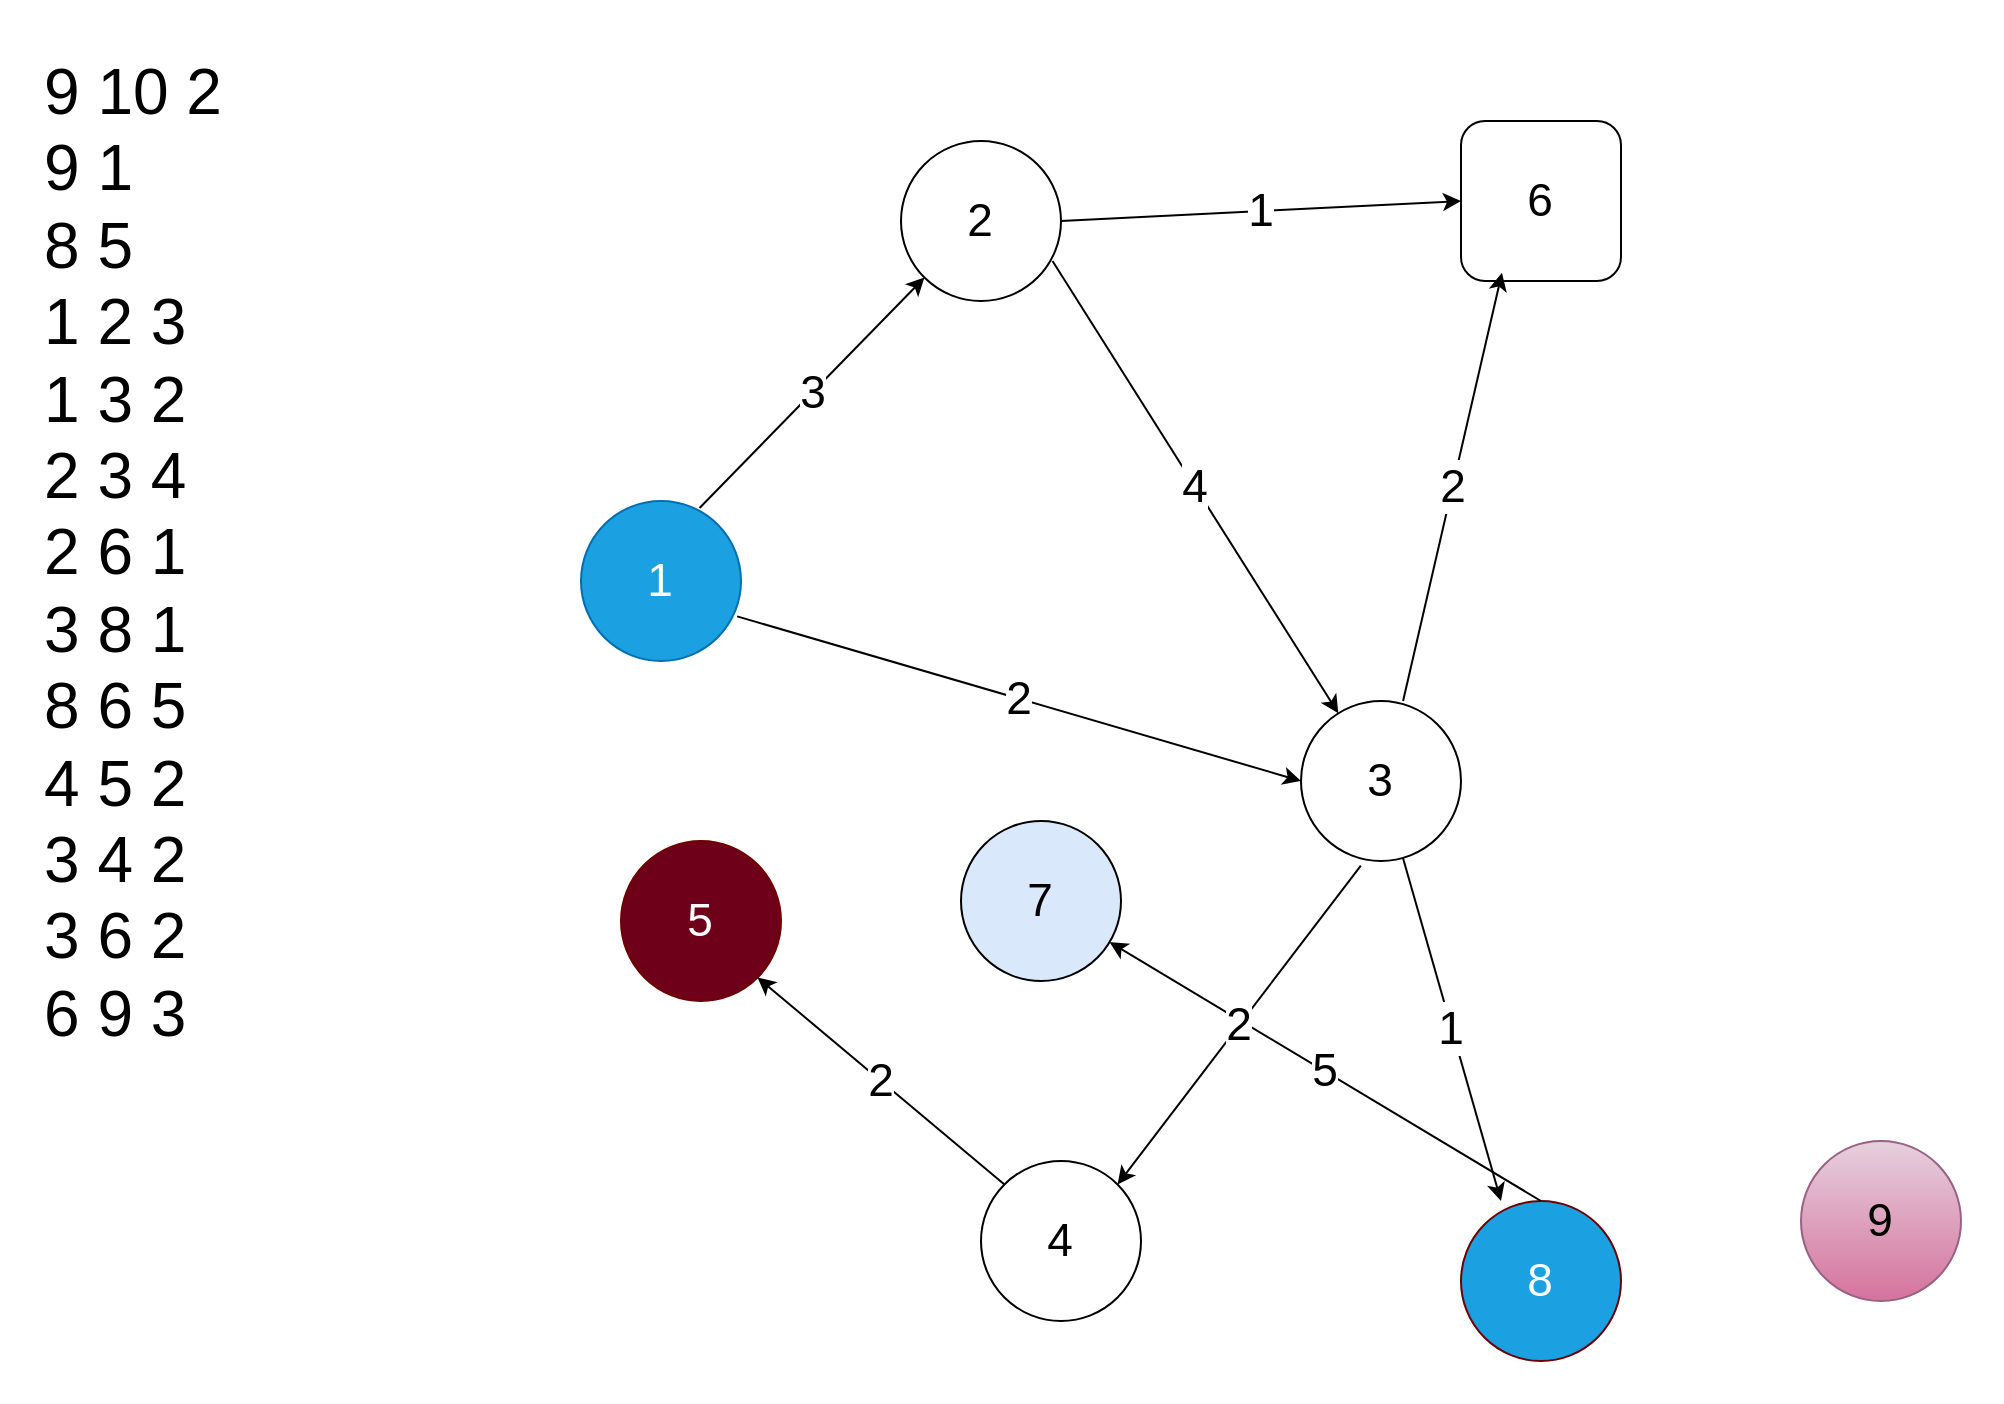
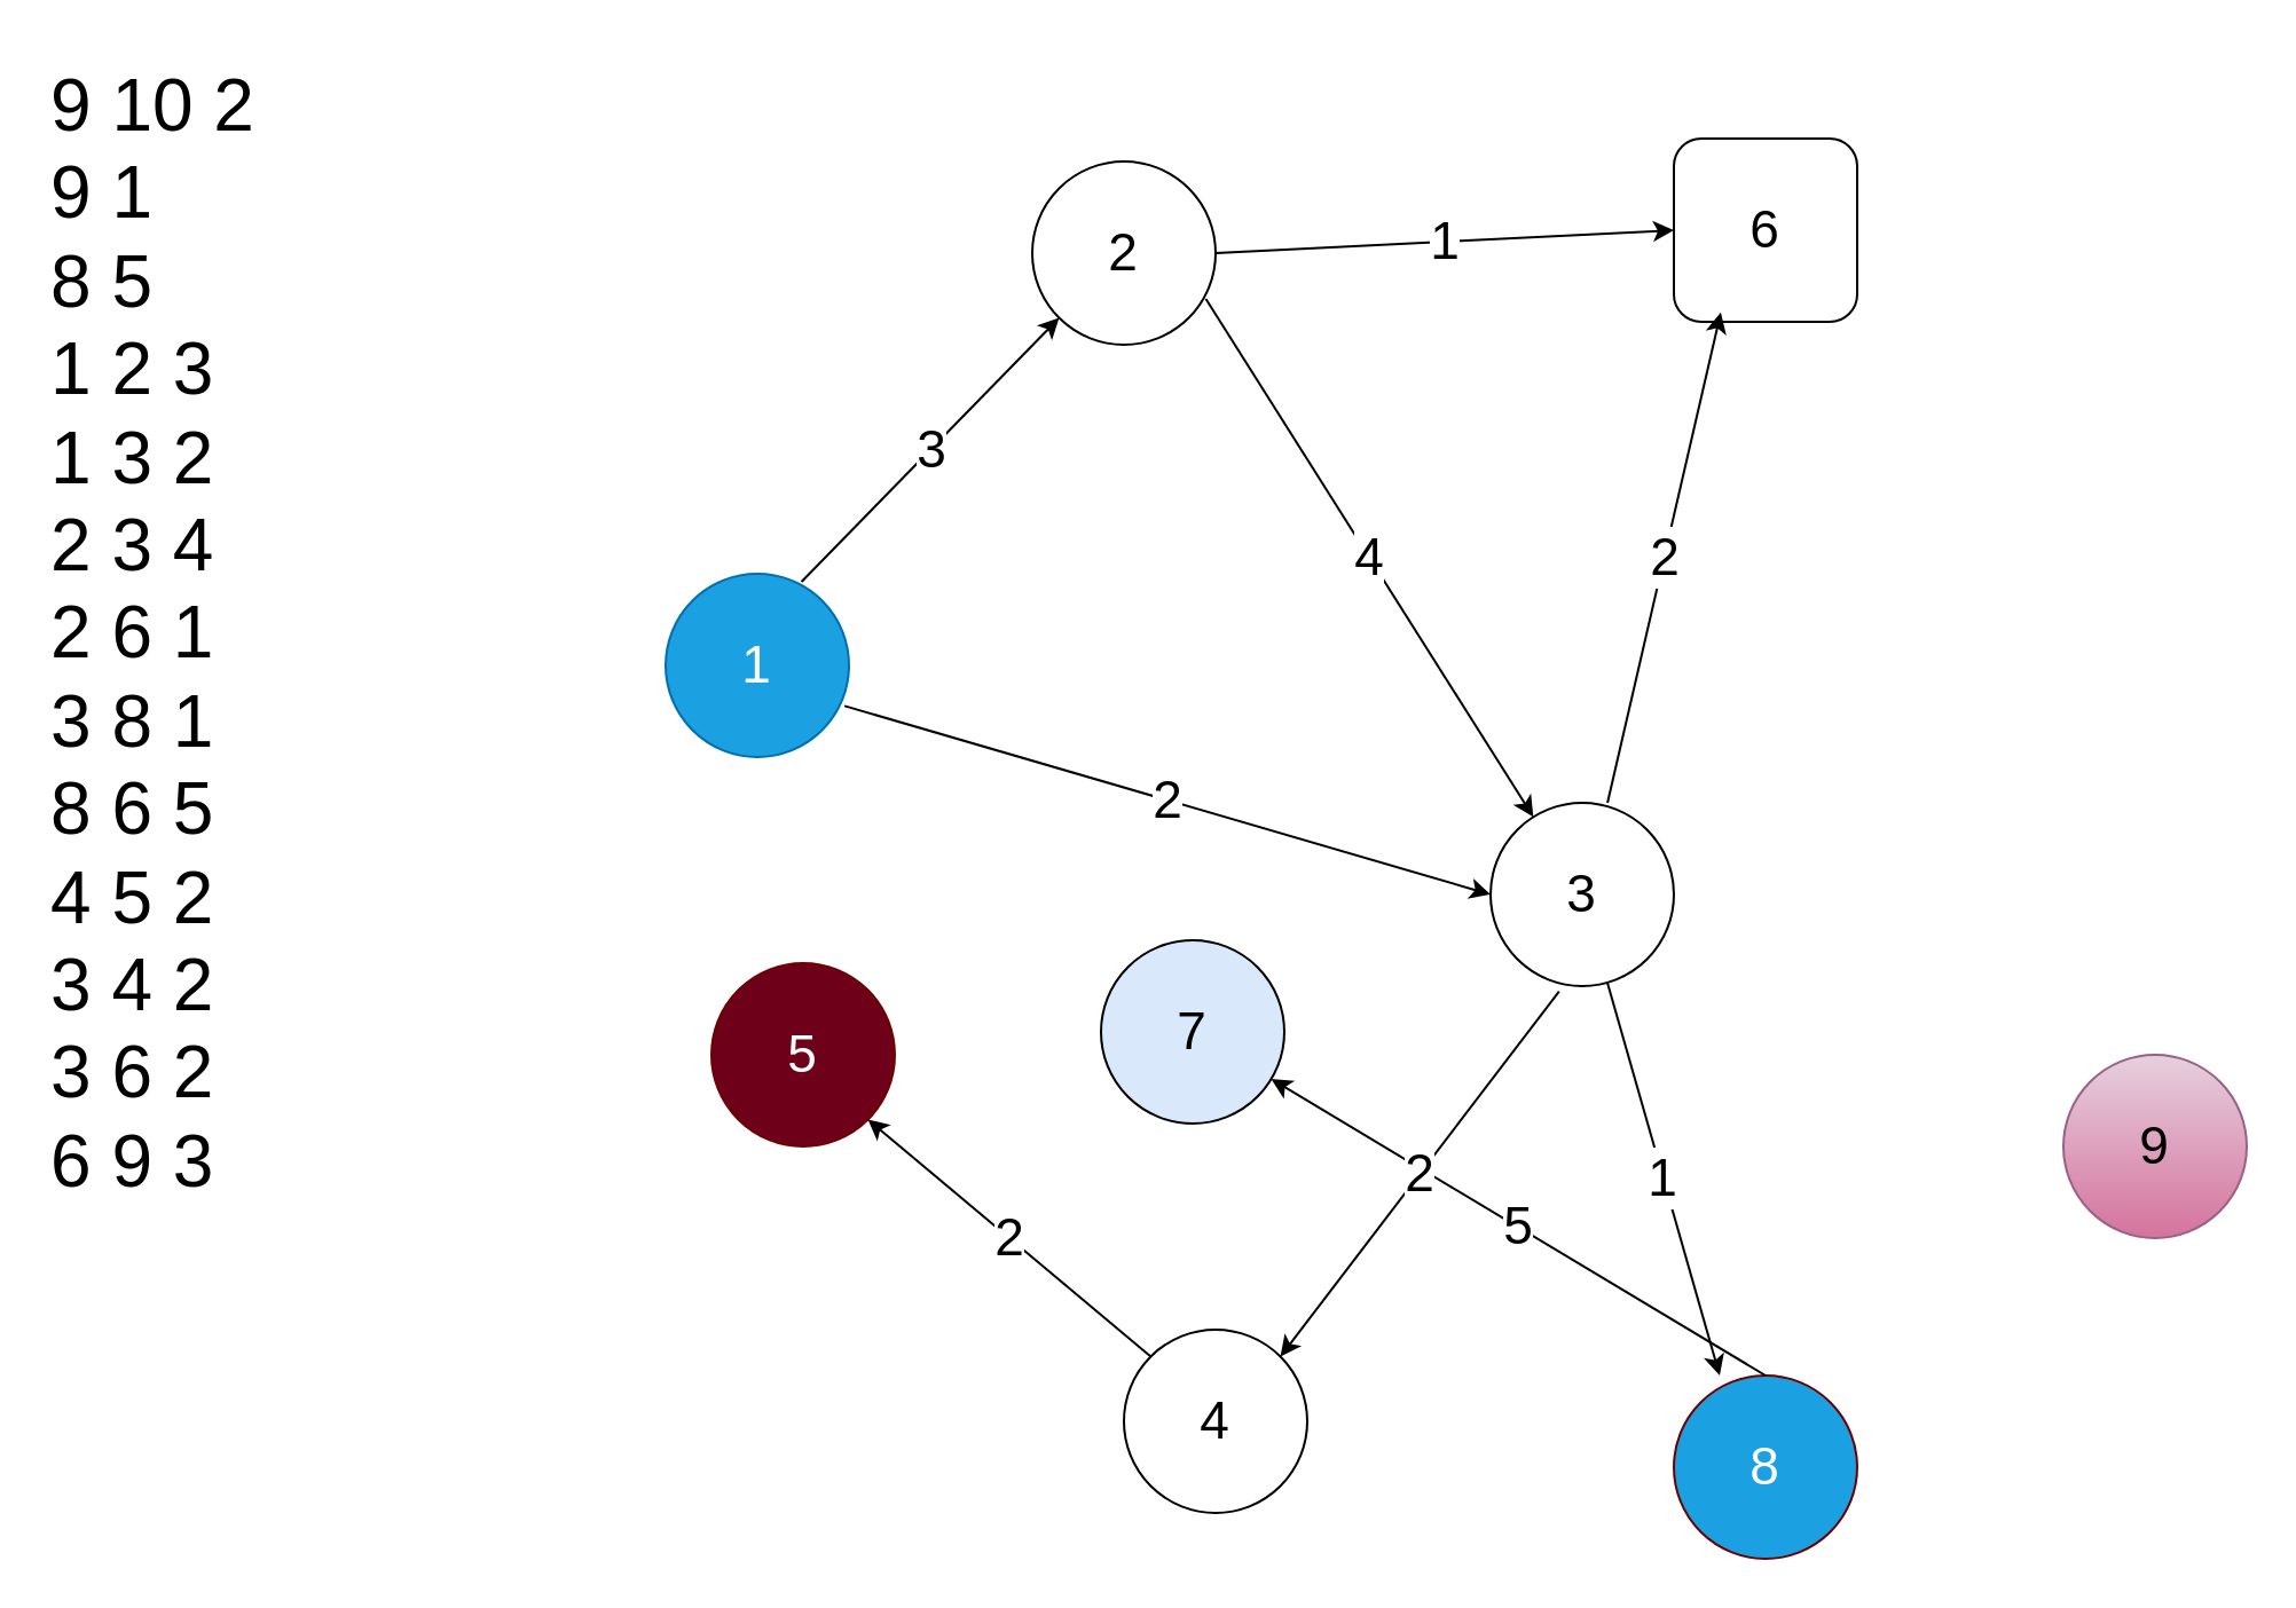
- <mxCell id="7" value="9" style="ellipse;whiteSpace=wrap;html=1;aspect=fixed;fillColor=#e6d0de;strokeColor=#996185;gradientColor=#d5739d;fontSize=23;" parent="1" vertex="1"><mxGeometry x="900" y="570" width="80" height="80" as="geometry" /></mxCell>
+ <mxCell id="7" value="9" style="ellipse;whiteSpace=wrap;html=1;aspect=fixed;fillColor=#e6d0de;strokeColor=#996185;gradientColor=#d5739d;fontSize=23;" parent="1" vertex="1"><mxGeometry x="900" y="460" width="80" height="80" as="geometry" /></mxCell>
